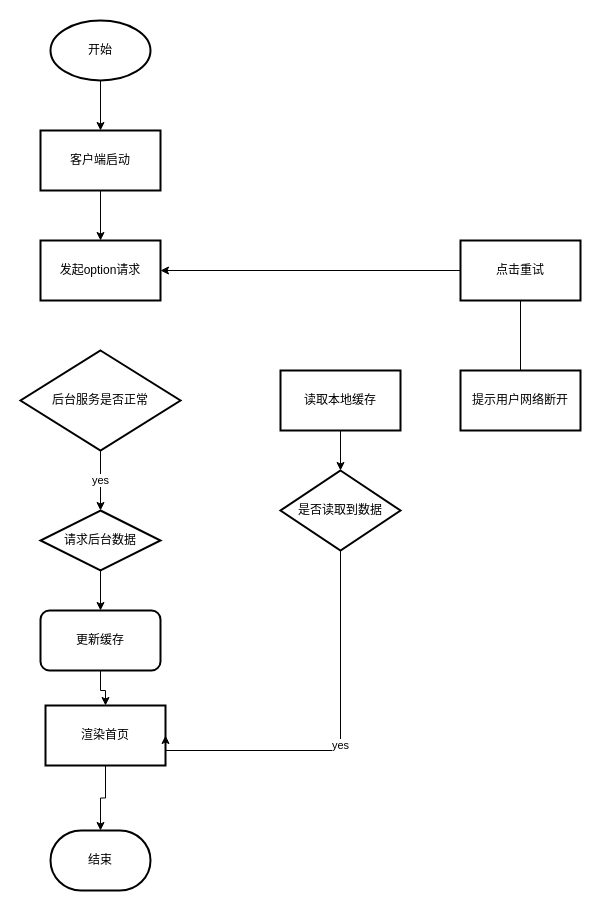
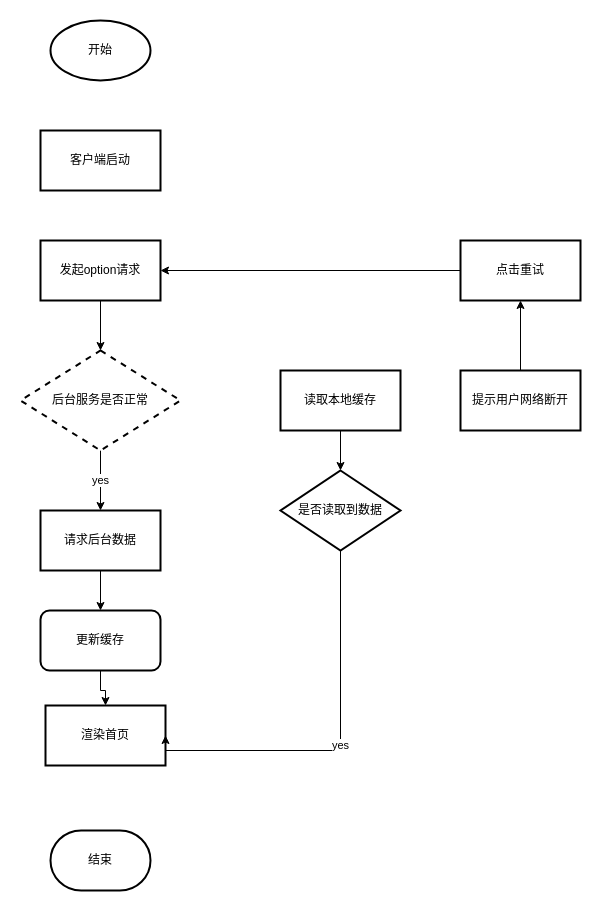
- <mxCell id="2" value="" style="edgeStyle=orthogonalEdgeStyle;rounded=0;orthogonalLoop=1;jettySize=auto;html=1;" parent="1" source="3" target="5" edge="1"><mxGeometry relative="1" as="geometry" /></mxCell>
- <mxCell id="4" value="" style="edgeStyle=orthogonalEdgeStyle;rounded=0;orthogonalLoop=1;jettySize=auto;html=1;" parent="1" source="5" target="7" edge="1"><mxGeometry relative="1" as="geometry" /></mxCell>
- <mxCell id="20" style="edgeStyle=orthogonalEdgeStyle;rounded=0;orthogonalLoop=1;jettySize=auto;html=1;entryX=0.5;entryY=1;entryDx=0;entryDy=0;endArrow=none;" parent="1" source="21" target="23" edge="1"><mxGeometry relative="1" as="geometry" /></mxCell>
+ <mxCell id="20" style="edgeStyle=orthogonalEdgeStyle;rounded=0;orthogonalLoop=1;jettySize=auto;html=1;entryX=0.5;entryY=1;entryDx=0;entryDy=0;" parent="1" source="21" target="23" edge="1"><mxGeometry relative="1" as="geometry" /></mxCell>
+ <mxCell id="6" value="" style="edgeStyle=orthogonalEdgeStyle;rounded=0;orthogonalLoop=1;jettySize=auto;html=1;" parent="1" source="7" target="11" edge="1"><mxGeometry relative="1" as="geometry" /></mxCell>
- <mxCell id="11" value="&lt;span&gt;后台服务是否正常&lt;/span&gt;" style="rhombus;whiteSpace=wrap;html=1;strokeWidth=2;" parent="1" vertex="1"><mxGeometry x="20" y="350" width="160" height="100" as="geometry" /></mxCell>
+ <mxCell id="11" value="&lt;span&gt;后台服务是否正常&lt;/span&gt;" style="rhombus;whiteSpace=wrap;html=1;strokeWidth=2;dashed=1;" parent="1" vertex="1"><mxGeometry x="20" y="350" width="160" height="100" as="geometry" /></mxCell>
- <mxCell id="13" value="请求后台数据" style="rhombus;whiteSpace=wrap;html=1;strokeWidth=2;" parent="1" vertex="1"><mxGeometry x="40" y="510" width="120" height="60" as="geometry" /></mxCell>
+ <mxCell id="13" value="请求后台数据" style="whiteSpace=wrap;html=1;strokeWidth=2;" parent="1" vertex="1"><mxGeometry x="40" y="510" width="120" height="60" as="geometry" /></mxCell>
- <mxCell id="8" style="edgeStyle=orthogonalEdgeStyle;rounded=0;orthogonalLoop=1;jettySize=auto;html=1;entryX=0.5;entryY=0;entryDx=0;entryDy=0;entryPerimeter=0;" parent="1" source="9" target="24" edge="1"><mxGeometry relative="1" as="geometry" /></mxCell>
